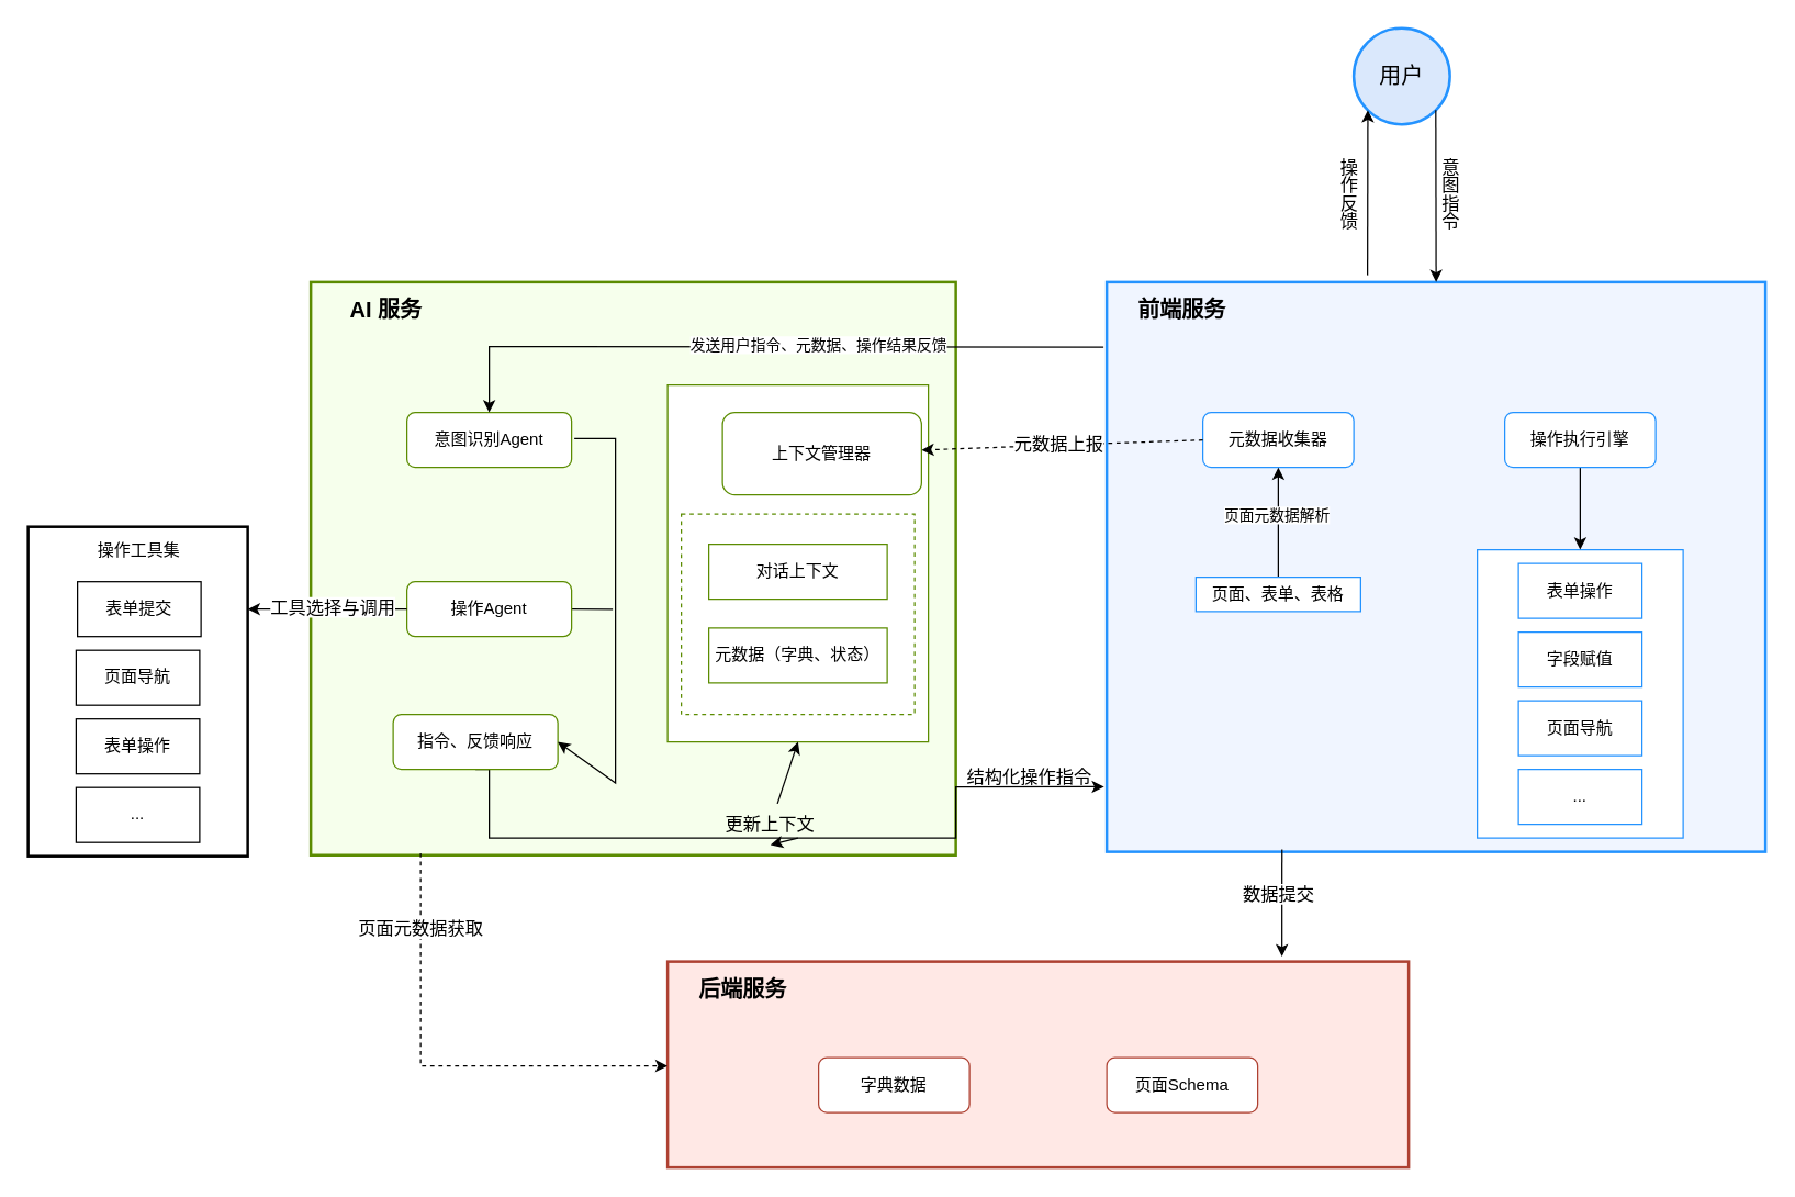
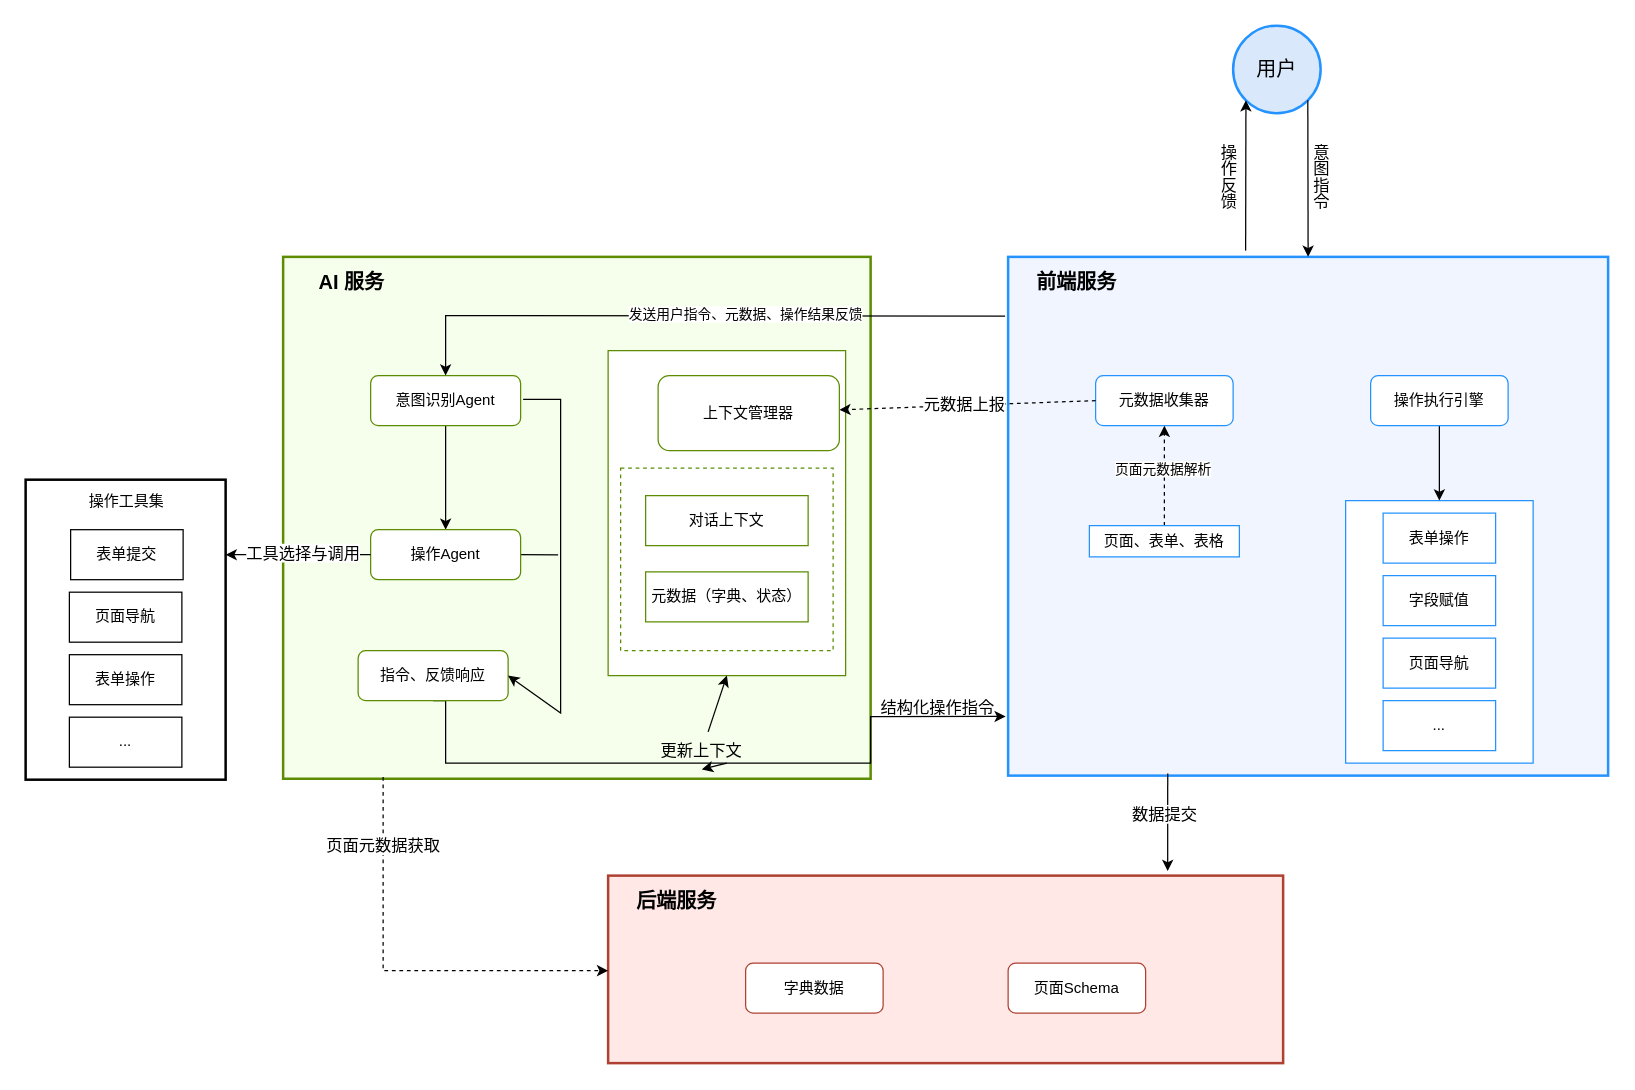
+ <mxCell id="23" style="edgeStyle=orthogonalEdgeStyle;rounded=0;orthogonalLoop=1;jettySize=auto;html=1;exitX=0.5;exitY=1;exitDx=0;exitDy=0;" edge="1" parent="1" source="24" target="26"><mxGeometry relative="1" as="geometry" /></mxCell>
- <mxCell id="14" style="edgeStyle=orthogonalEdgeStyle;rounded=0;orthogonalLoop=1;jettySize=auto;html=1;exitX=0.5;exitY=0;exitDx=0;exitDy=0;entryX=0.5;entryY=1;entryDx=0;entryDy=0;" edge="1" parent="1" source="16" target="8"><mxGeometry relative="1" as="geometry" /></mxCell>
+ <mxCell id="14" style="edgeStyle=orthogonalEdgeStyle;rounded=0;orthogonalLoop=1;jettySize=auto;html=1;exitX=0.5;exitY=0;exitDx=0;exitDy=0;entryX=0.5;entryY=1;entryDx=0;entryDy=0;dashed=1;" edge="1" parent="1" source="16" target="8"><mxGeometry relative="1" as="geometry" /></mxCell>
